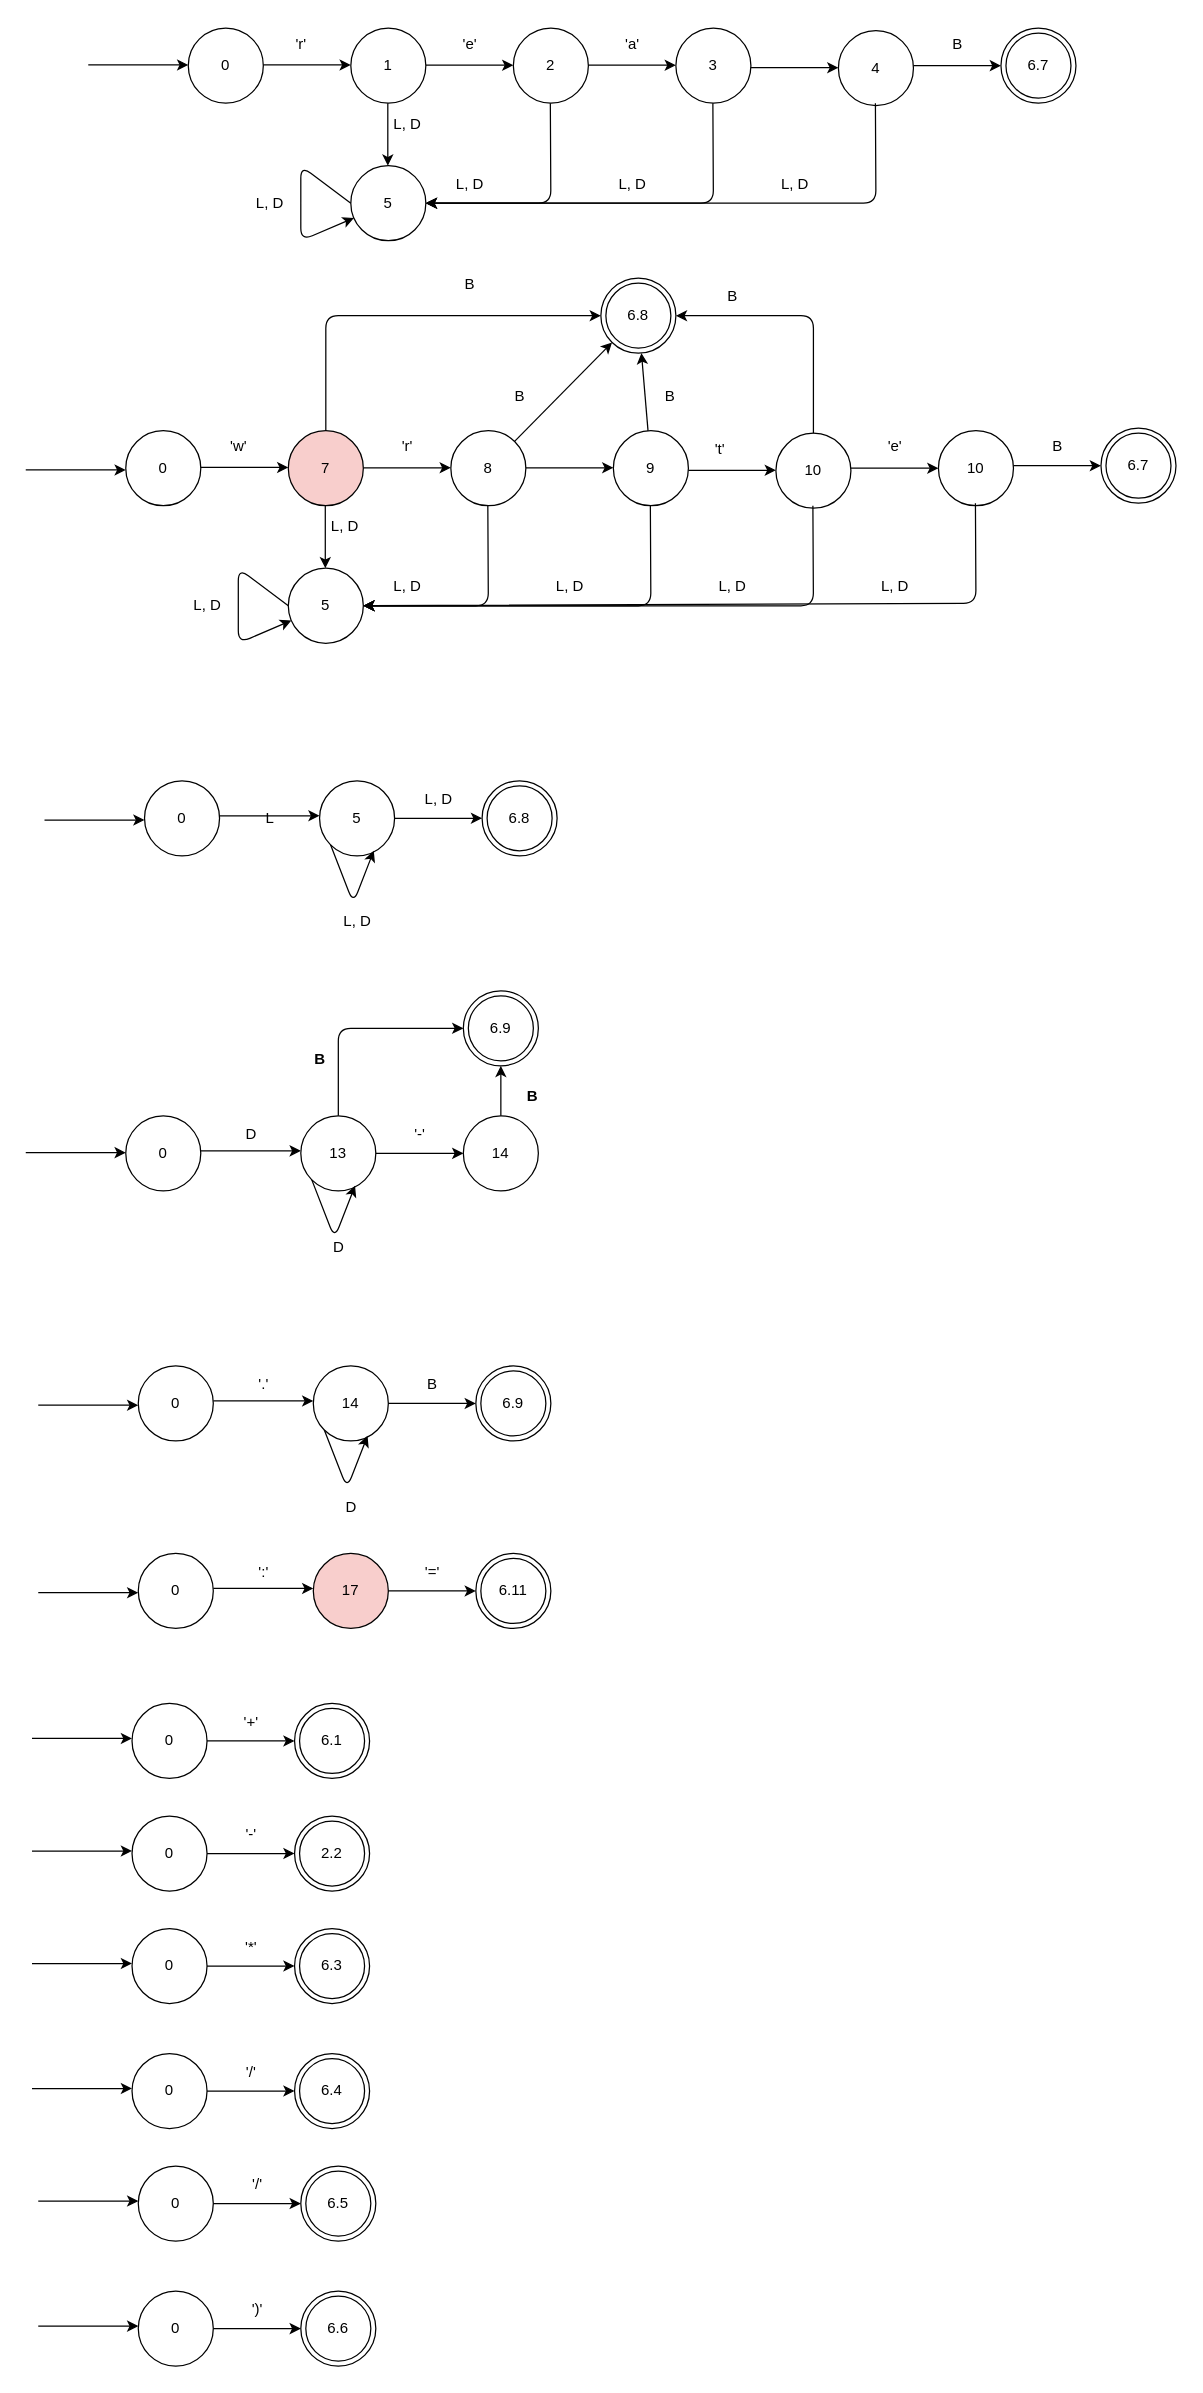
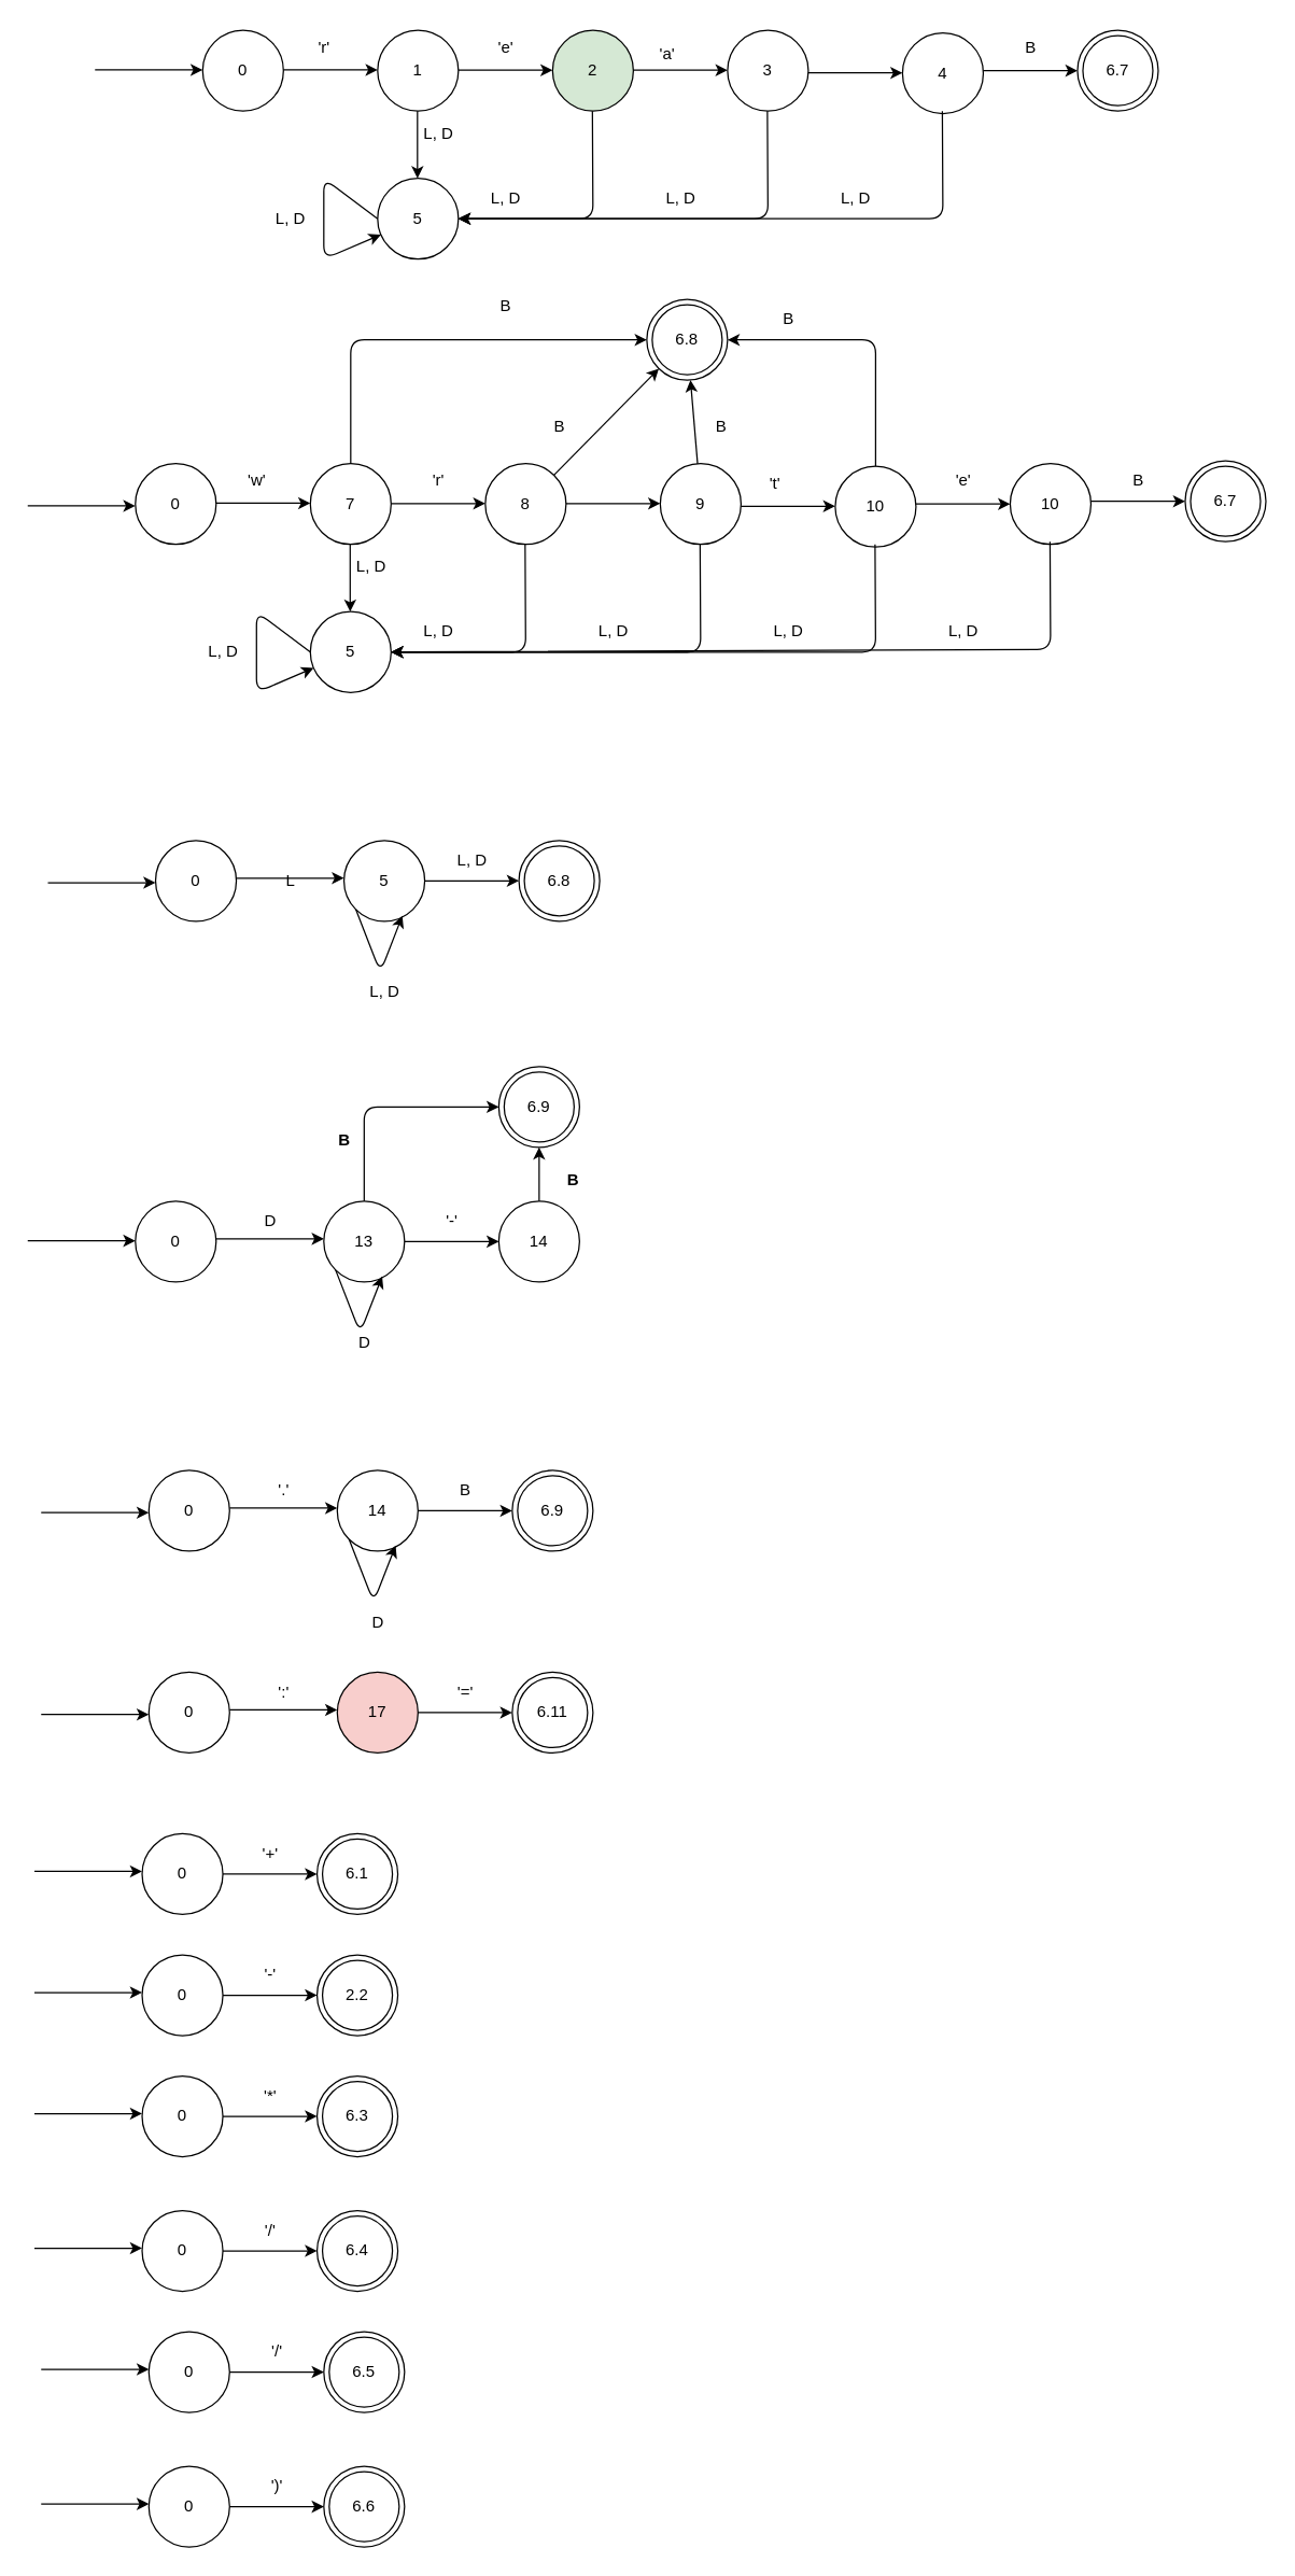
- <mxCell id="12" value="'a'" style="text;html=1;align=center;verticalAlign=middle;resizable=0;points=[];autosize=1;strokeColor=none;fillColor=none;" vertex="1" parent="1"><mxGeometry x="490" y="20" width="30" height="30" as="geometry" /></mxCell>
+ <mxCell id="12" value="'a'" style="text;html=1;align=center;verticalAlign=middle;resizable=0;points=[];autosize=1;strokeColor=none;fillColor=none;" vertex="1" parent="1"><mxGeometry x="480" y="25" width="30" height="30" as="geometry" /></mxCell>
- <mxCell id="7" value="2" style="ellipse;whiteSpace=wrap;html=1;aspect=fixed;" vertex="1" parent="1"><mxGeometry x="410" y="22" width="60" height="60" as="geometry" /></mxCell>
+ <mxCell id="7" value="2" style="ellipse;whiteSpace=wrap;html=1;aspect=fixed;fillColor=#d5e8d4;" vertex="1" parent="1"><mxGeometry x="410" y="22" width="60" height="60" as="geometry" /></mxCell>
- <mxCell id="32" value="7" style="ellipse;whiteSpace=wrap;html=1;aspect=fixed;fillColor=#f8cecc;" vertex="1" parent="1"><mxGeometry x="230" y="344" width="60" height="60" as="geometry" /></mxCell>
+ <mxCell id="32" value="7" style="ellipse;whiteSpace=wrap;html=1;aspect=fixed;" vertex="1" parent="1"><mxGeometry x="230" y="344" width="60" height="60" as="geometry" /></mxCell>
